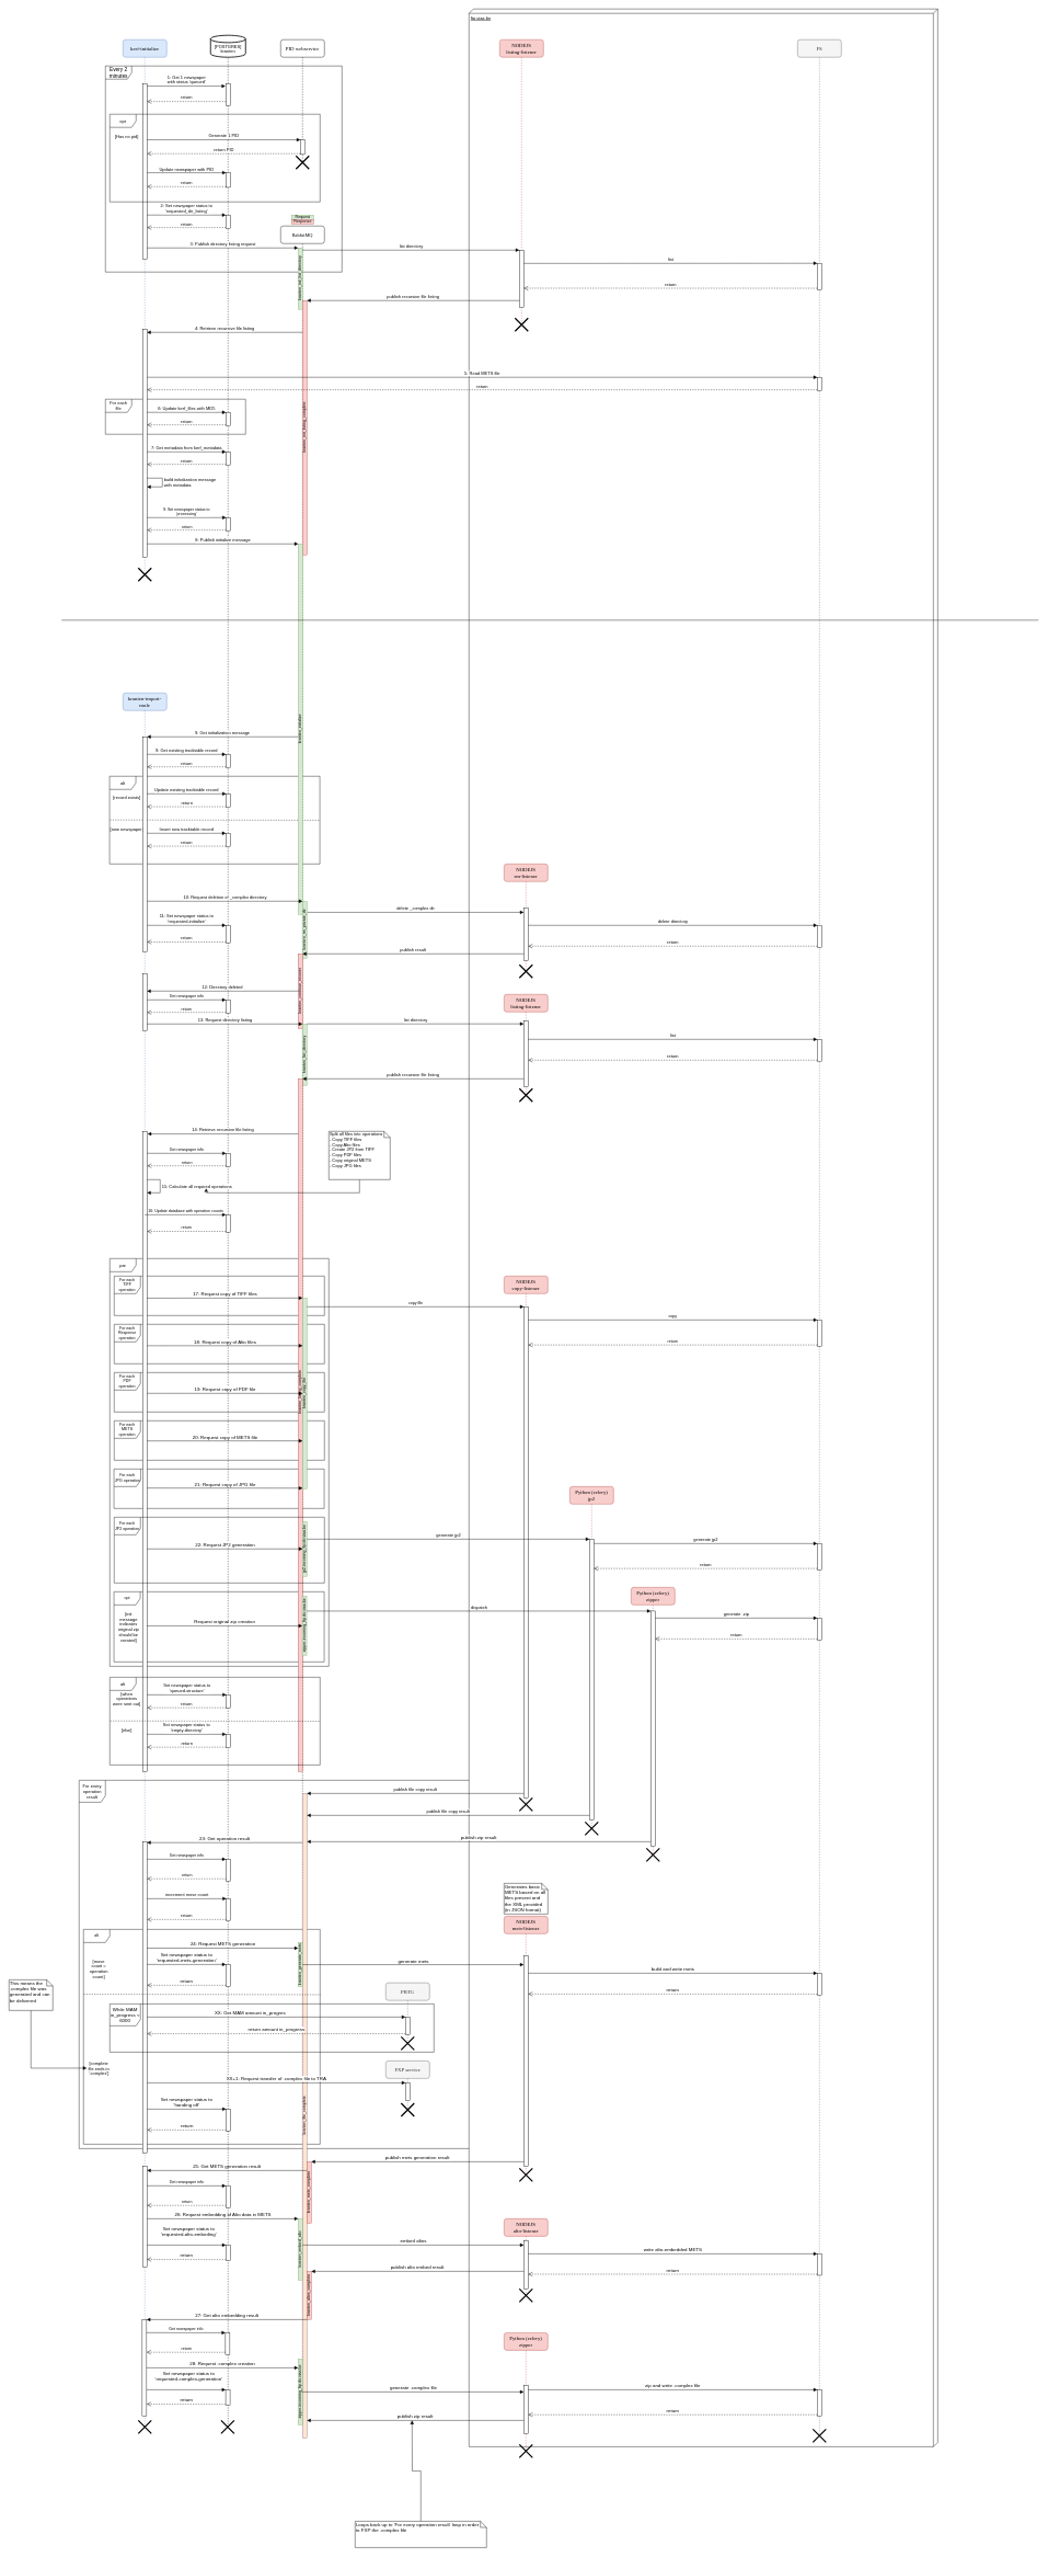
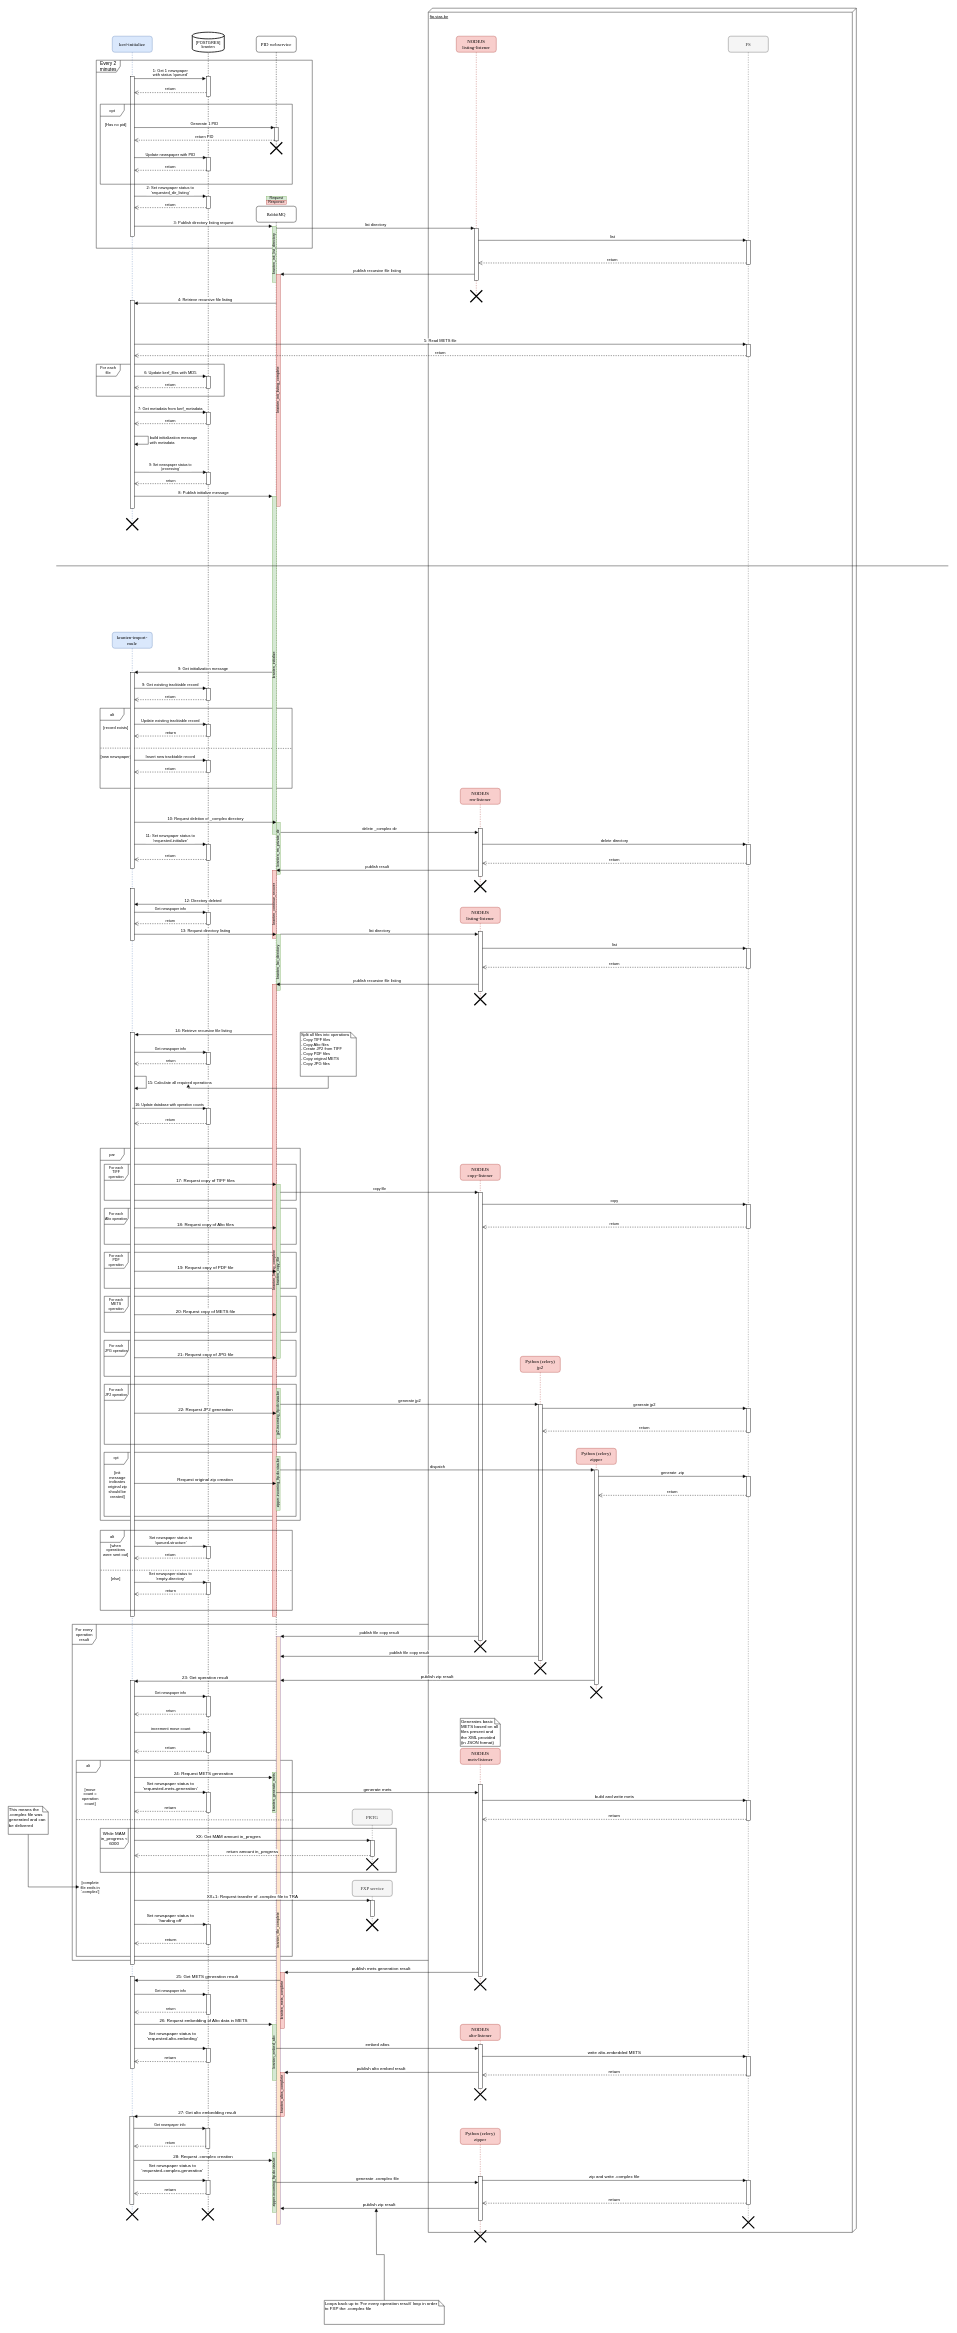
- <mxCell id="8" value="&lt;div&gt;For each&lt;/div&gt;&lt;div&gt;Response operation&lt;br&gt;&lt;/div&gt;" style="shape=umlFrame;whiteSpace=wrap;html=1;fontFamily=Helvetica;fontSize=9;width=60;height=40;" vertex="1" parent="1"><mxGeometry x="260" y="3020" width="480" height="90" as="geometry" /></mxCell>
+ <mxCell id="8" value="&lt;div&gt;For each&lt;/div&gt;&lt;div&gt;Alto operation&lt;br&gt;&lt;/div&gt;" style="shape=umlFrame;whiteSpace=wrap;html=1;fontFamily=Helvetica;fontSize=9;width=60;height=40;" vertex="1" parent="1"><mxGeometry x="260" y="3020" width="480" height="90" as="geometry" /></mxCell>
